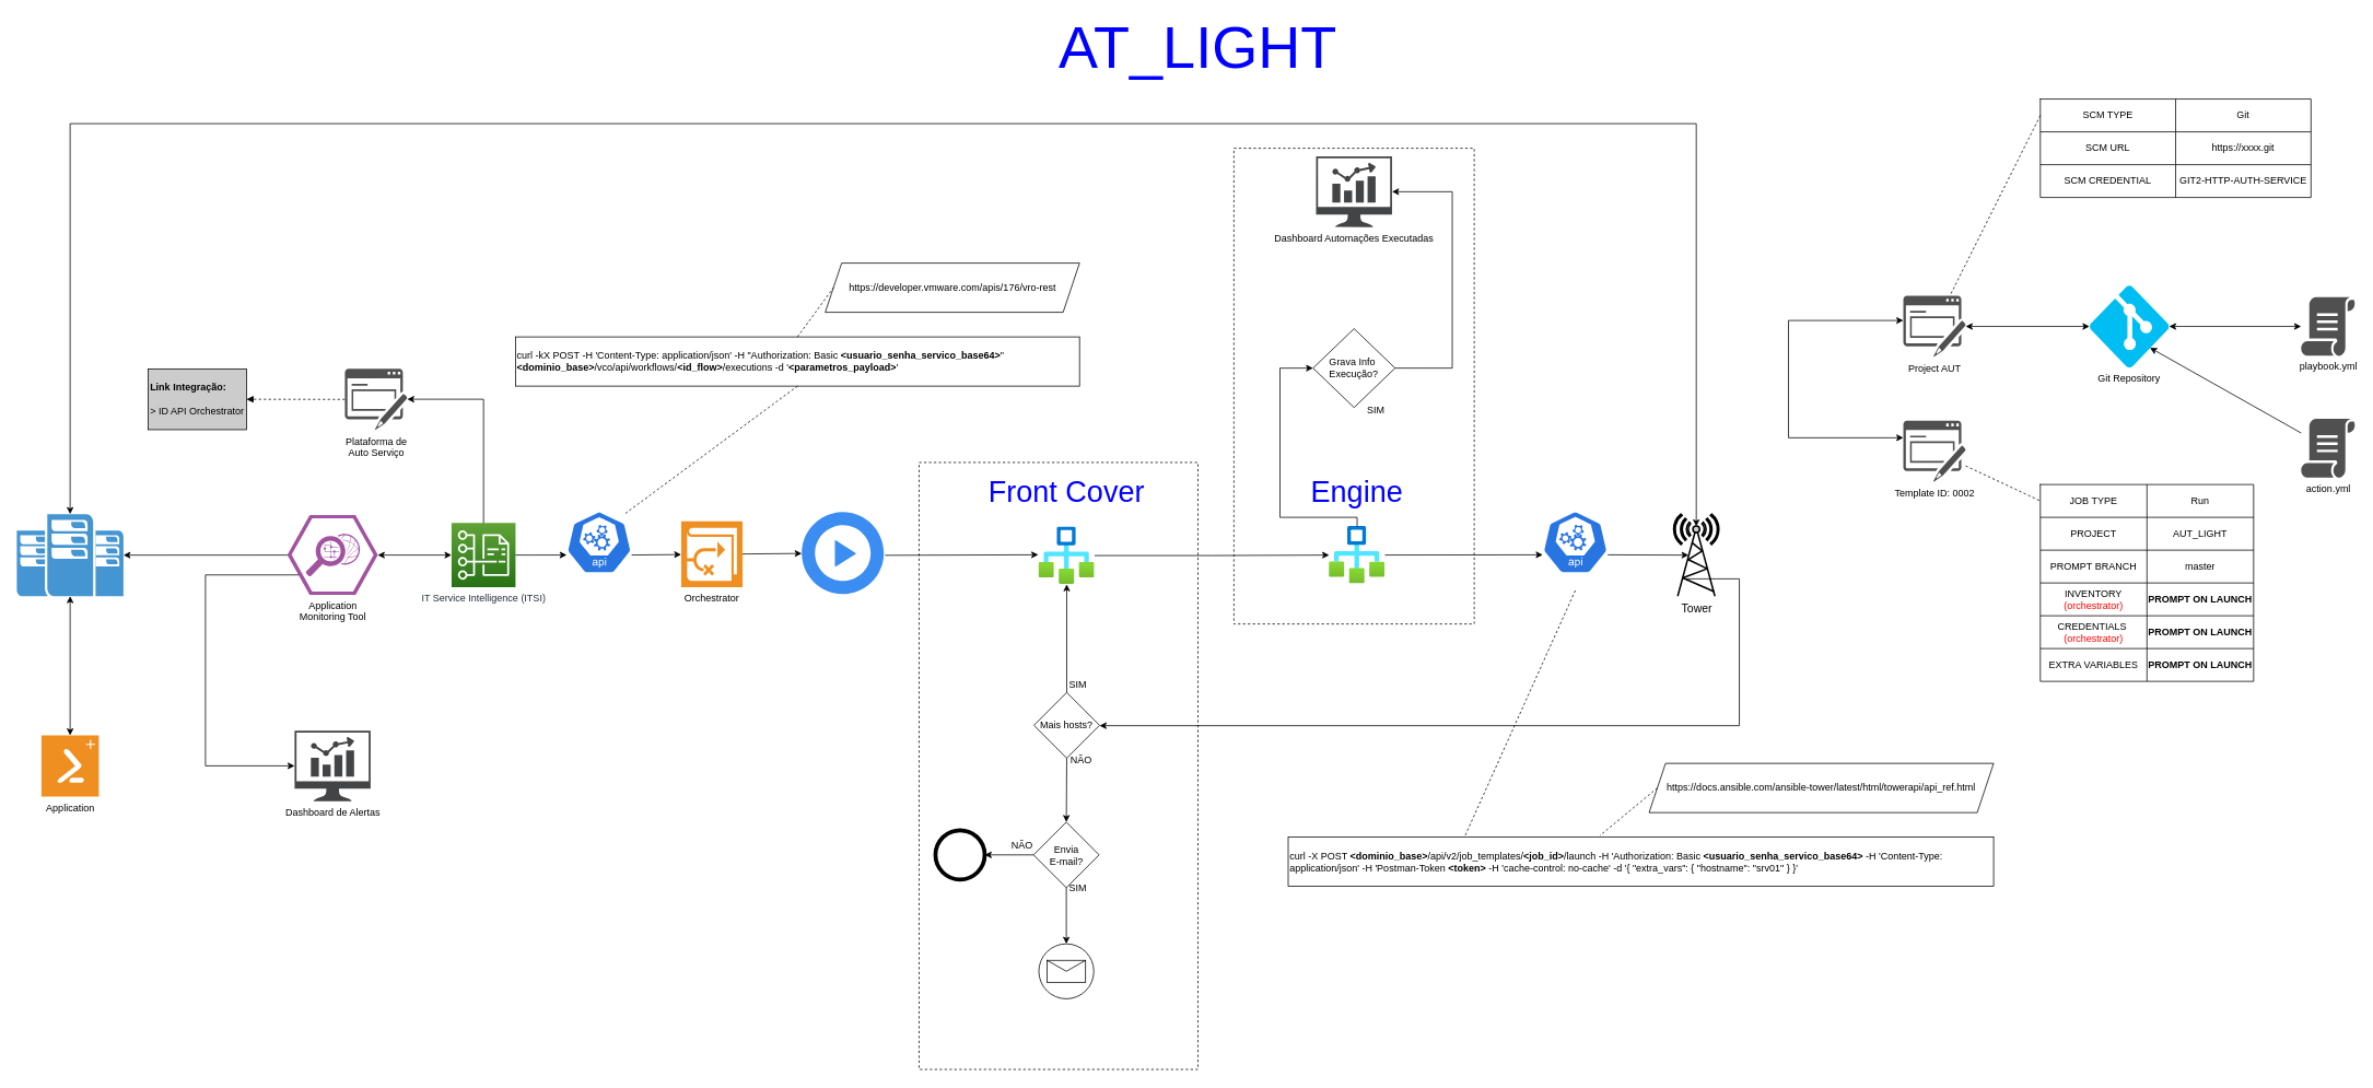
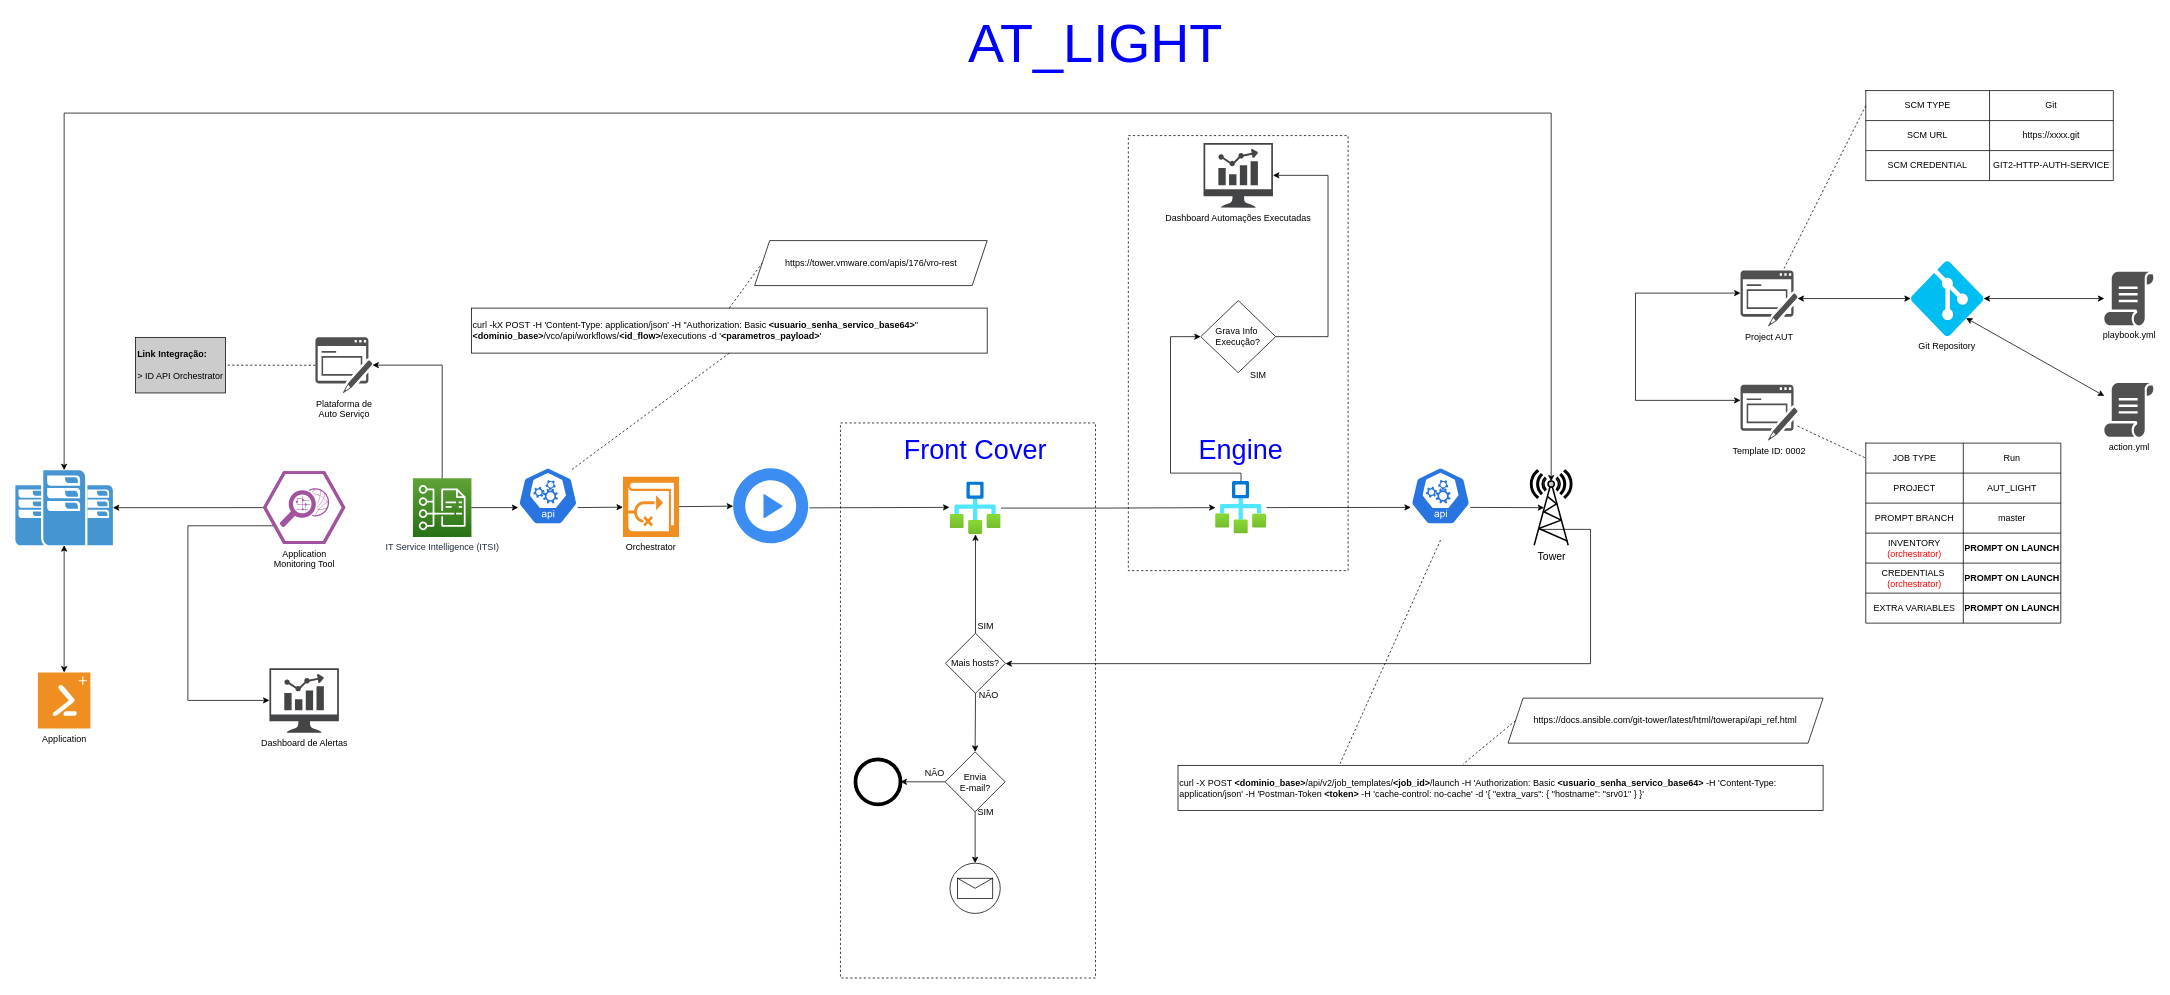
- <mxCell id="97" value="https://developer.vmware.com/apis/176/vro-rest" style="shape=parallelogram;perimeter=parallelogramPerimeter;whiteSpace=wrap;html=1;fixedSize=1;" vertex="1" parent="1"><mxGeometry x="1005.6" y="320" width="310" height="60" as="geometry" /></mxCell>
+ <mxCell id="97" value="https://tower.vmware.com/apis/176/vro-rest" style="shape=parallelogram;perimeter=parallelogramPerimeter;whiteSpace=wrap;html=1;fixedSize=1;" vertex="1" parent="1"><mxGeometry x="1005.6" y="320" width="310" height="60" as="geometry" /></mxCell>
- <mxCell id="21" value="" style="endArrow=block;dashed=1;html=1;entryX=1;entryY=0.5;entryDx=0;entryDy=0;" parent="1" source="22" target="20" edge="1"><mxGeometry width="50" height="50" relative="1" as="geometry"><mxPoint x="470" y="539" as="sourcePoint" /><mxPoint x="470" y="549" as="targetPoint" /></mxGeometry></mxCell>
+ <mxCell id="21" value="" style="endArrow=none;dashed=1;html=1;entryX=1;entryY=0.5;entryDx=0;entryDy=0;" parent="1" source="22" target="20" edge="1"><mxGeometry width="50" height="50" relative="1" as="geometry"><mxPoint x="470" y="539" as="sourcePoint" /><mxPoint x="470" y="549" as="targetPoint" /></mxGeometry></mxCell>
- <mxCell id="89" value="" style="endArrow=none;startArrow=classic;html=1;exitX=0.76;exitY=0.76;exitDx=0;exitDy=0;exitPerimeter=0;" parent="1" source="67" target="25" edge="1"><mxGeometry width="50" height="50" relative="1" as="geometry"><mxPoint x="2736.94" y="793.85" as="sourcePoint" /><mxPoint x="2786.94" y="743.85" as="targetPoint" /></mxGeometry></mxCell>
+ <mxCell id="89" value="" style="endArrow=classic;startArrow=classic;html=1;exitX=0.76;exitY=0.76;exitDx=0;exitDy=0;exitPerimeter=0;" parent="1" source="67" target="25" edge="1"><mxGeometry width="50" height="50" relative="1" as="geometry"><mxPoint x="2736.94" y="793.85" as="sourcePoint" /><mxPoint x="2786.94" y="743.85" as="targetPoint" /></mxGeometry></mxCell>
- <mxCell id="8" value="" style="endArrow=classic;startArrow=classic;html=1;exitX=1;exitY=0.5;exitDx=0;exitDy=0;exitPerimeter=0;entryX=0;entryY=0.5;entryDx=0;entryDy=0;entryPerimeter=0;" parent="1" source="5" target="7" edge="1"><mxGeometry width="50" height="50" relative="1" as="geometry"><mxPoint x="470" y="1059" as="sourcePoint" /><mxPoint x="590" y="1059" as="targetPoint" /></mxGeometry></mxCell>
- <mxCell id="99" value="https://docs.ansible.com/ansible-tower/latest/html/towerapi/api_ref.html" style="shape=parallelogram;perimeter=parallelogramPerimeter;whiteSpace=wrap;html=1;fixedSize=1;" vertex="1" parent="1"><mxGeometry x="2010" y="930" width="420" height="60" as="geometry" /></mxCell>
+ <mxCell id="99" value="https://docs.ansible.com/git-tower/latest/html/towerapi/api_ref.html" style="shape=parallelogram;perimeter=parallelogramPerimeter;whiteSpace=wrap;html=1;fixedSize=1;" vertex="1" parent="1"><mxGeometry x="2010" y="930" width="420" height="60" as="geometry" /></mxCell>
